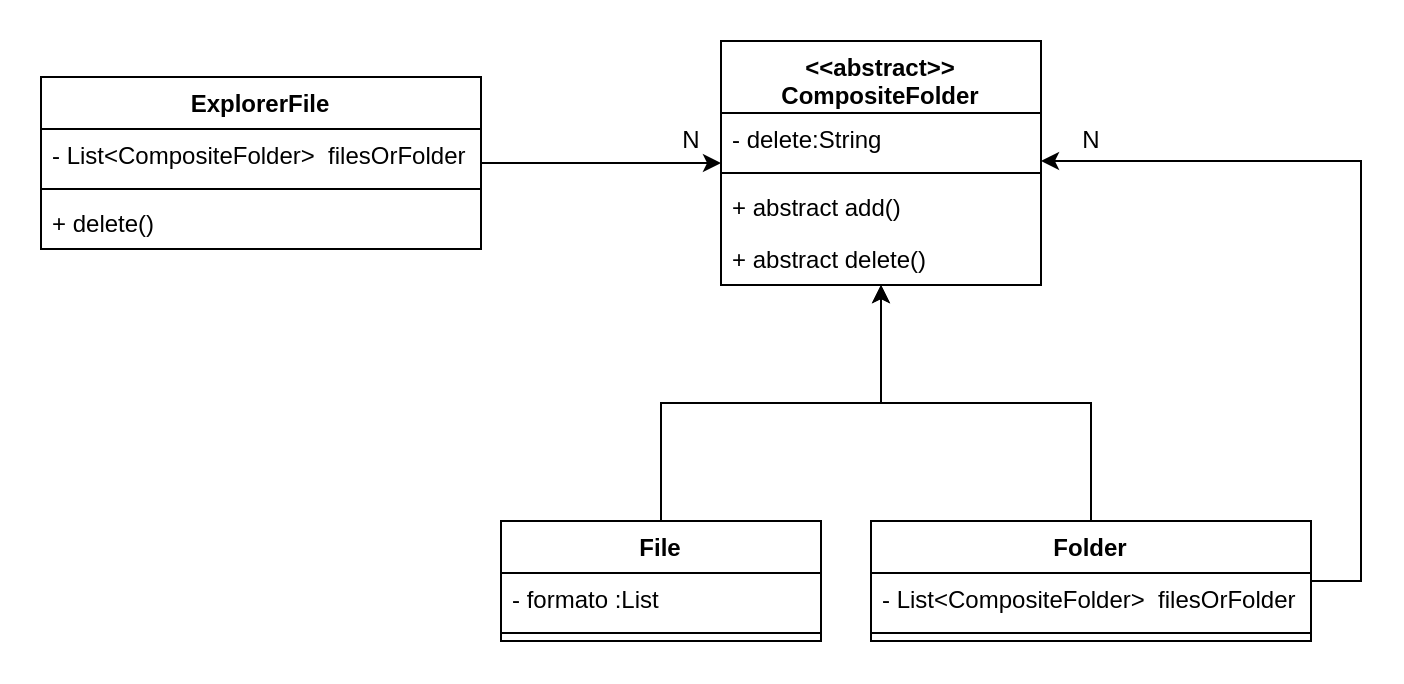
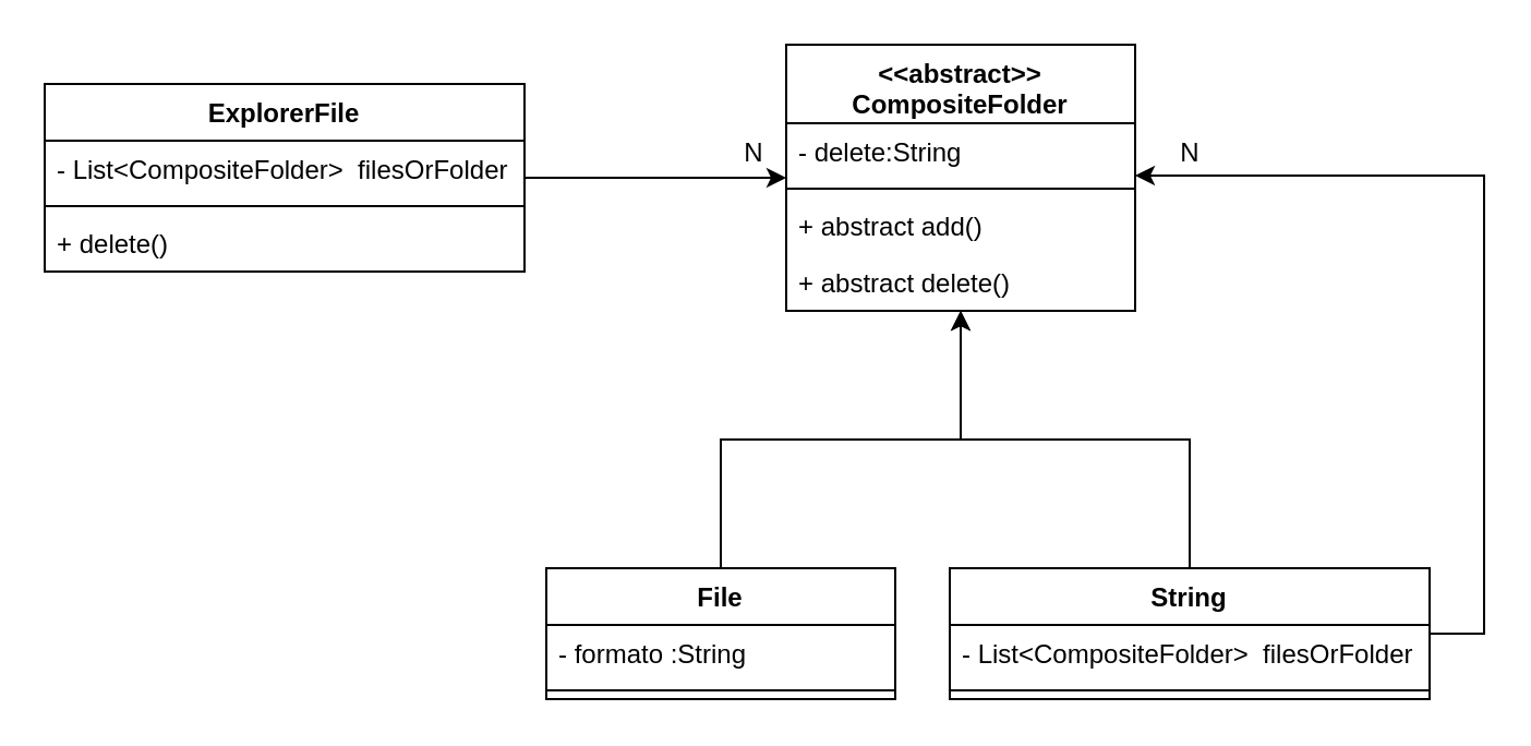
- <mxCell id="18" value="Folder" style="swimlane;fontStyle=1;align=center;verticalAlign=top;childLayout=stackLayout;horizontal=1;startSize=26;horizontalStack=0;resizeParent=1;resizeParentMax=0;resizeLast=0;collapsible=1;marginBottom=0;" vertex="1" parent="1"><mxGeometry x="435" y="260" width="220" height="60" as="geometry" /></mxCell>
+ <mxCell id="18" value="String" style="swimlane;fontStyle=1;align=center;verticalAlign=top;childLayout=stackLayout;horizontal=1;startSize=26;horizontalStack=0;resizeParent=1;resizeParentMax=0;resizeLast=0;collapsible=1;marginBottom=0;" vertex="1" parent="1"><mxGeometry x="435" y="260" width="220" height="60" as="geometry" /></mxCell>
- <mxCell id="14" value="- formato :List" style="text;strokeColor=none;fillColor=none;align=left;verticalAlign=top;spacingLeft=4;spacingRight=4;overflow=hidden;rotatable=0;points=[[0,0.5],[1,0.5]];portConstraint=eastwest;" vertex="1" parent="13"><mxGeometry y="26" width="160" height="26" as="geometry" /></mxCell>
+ <mxCell id="14" value="- formato :String" style="text;strokeColor=none;fillColor=none;align=left;verticalAlign=top;spacingLeft=4;spacingRight=4;overflow=hidden;rotatable=0;points=[[0,0.5],[1,0.5]];portConstraint=eastwest;" vertex="1" parent="13"><mxGeometry y="26" width="160" height="26" as="geometry" /></mxCell>
